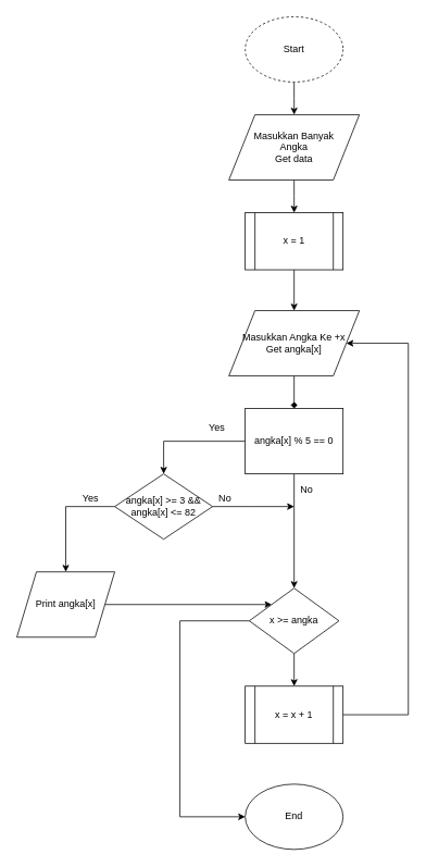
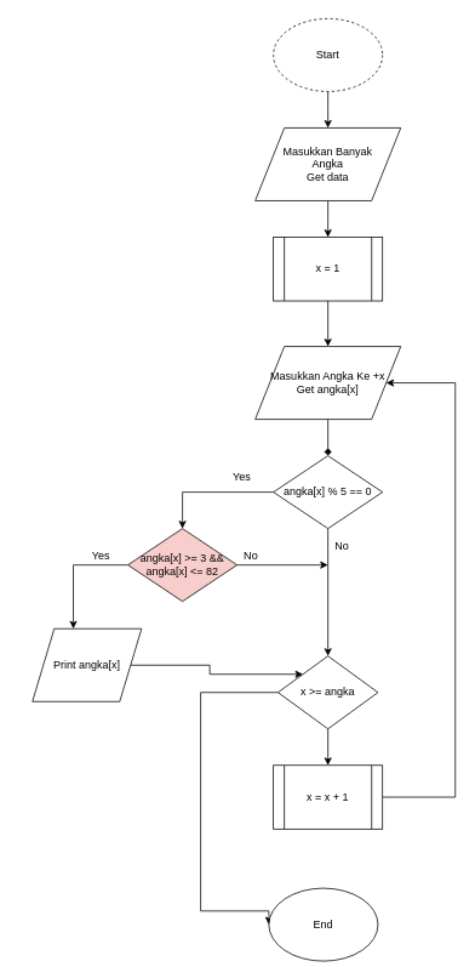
- <mxCell id="12" value="angka[x] % 5 == 0" style="whiteSpace=wrap;html=1;rounded=0;" vertex="1" parent="1"><mxGeometry x="300" y="500" width="120" height="80" as="geometry" /></mxCell>
+ <mxCell id="12" value="angka[x] % 5 == 0" style="rhombus;whiteSpace=wrap;html=1;" vertex="1" parent="1"><mxGeometry x="300" y="500" width="120" height="80" as="geometry" /></mxCell>
- <mxCell id="15" value="angka[x] &amp;gt;= 3 &amp;amp;&amp;amp; angka[x] &amp;lt;= 82" style="rhombus;whiteSpace=wrap;html=1;" vertex="1" parent="1"><mxGeometry x="140" y="580" width="120" height="80" as="geometry" /></mxCell>
+ <mxCell id="15" value="angka[x] &amp;gt;= 3 &amp;amp;&amp;amp; angka[x] &amp;lt;= 82" style="rhombus;whiteSpace=wrap;html=1;fillColor=#f8cecc;" vertex="1" parent="1"><mxGeometry x="140" y="580" width="120" height="80" as="geometry" /></mxCell>
- <mxCell id="17" value="Print angka[x]" style="shape=parallelogram;perimeter=parallelogramPerimeter;whiteSpace=wrap;html=1;" vertex="1" parent="1"><mxGeometry x="20" y="700" width="120" height="80" as="geometry" /></mxCell>
+ <mxCell id="17" value="Print angka[x]" style="shape=parallelogram;perimeter=parallelogramPerimeter;whiteSpace=wrap;html=1;" vertex="1" parent="1"><mxGeometry x="35" y="690" width="120" height="80" as="geometry" /></mxCell>
- <mxCell id="27" value="End" style="ellipse;whiteSpace=wrap;html=1;" vertex="1" parent="1"><mxGeometry x="300" y="960" width="120" height="80" as="geometry" /></mxCell>
+ <mxCell id="27" value="End" style="ellipse;whiteSpace=wrap;html=1;" vertex="1" parent="1"><mxGeometry x="295" y="975" width="120" height="80" as="geometry" /></mxCell>
